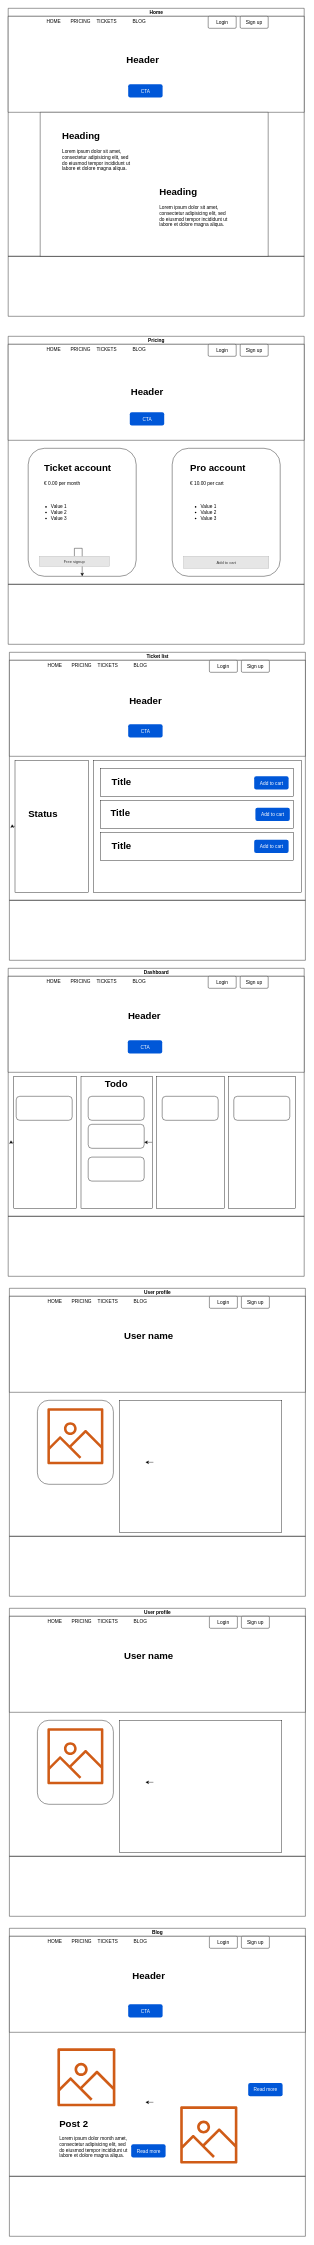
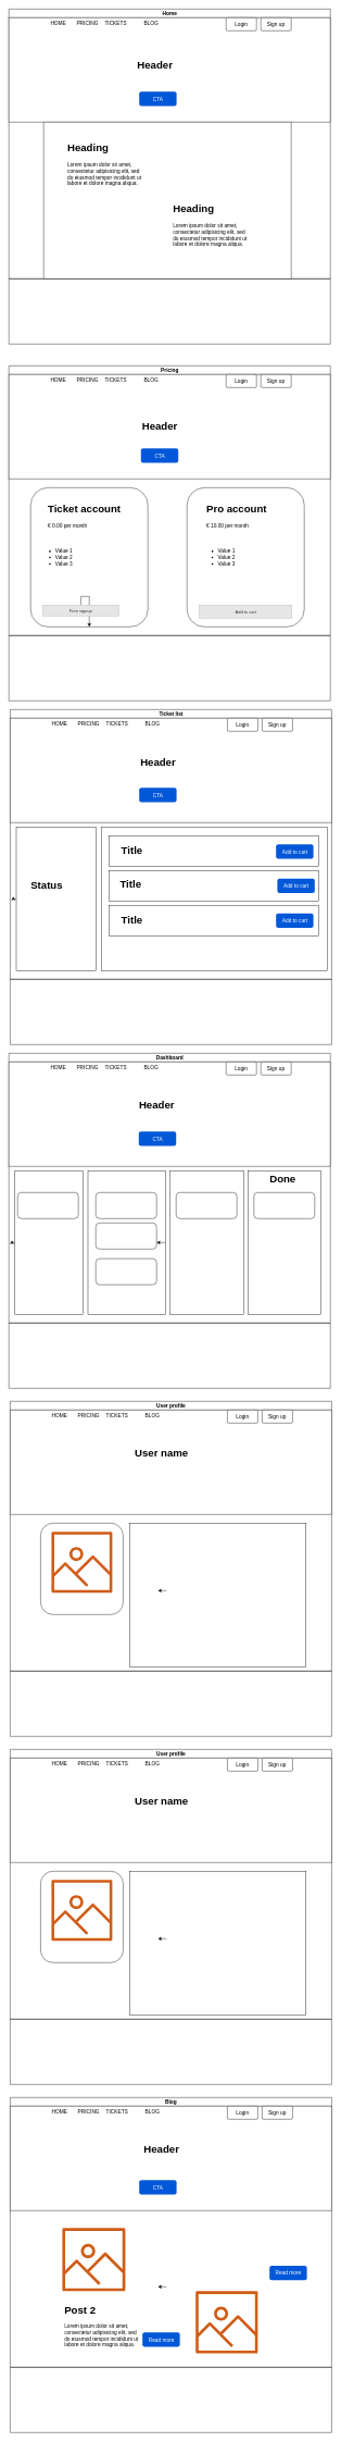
- <mxCell id="39" value="&lt;h1&gt;Pro account&lt;/h1&gt;&lt;p&gt;€ 10.00 per cart&lt;br&gt;&lt;/p&gt;" style="text;html=1;strokeColor=none;fillColor=none;spacing=5;spacingTop=-20;whiteSpace=wrap;overflow=hidden;rounded=0;" vertex="1" parent="21"><mxGeometry x="450" y="310" width="190" height="120" as="geometry" /></mxCell>
+ <mxCell id="39" value="&lt;h1&gt;Pro account&lt;/h1&gt;&lt;p&gt;€ 10.00 per month&lt;br&gt;&lt;/p&gt;" style="text;html=1;strokeColor=none;fillColor=none;spacing=5;spacingTop=-20;whiteSpace=wrap;overflow=hidden;rounded=0;" vertex="1" parent="21"><mxGeometry x="450" y="310" width="190" height="120" as="geometry" /></mxCell>
- <mxCell id="90" value="Todo" style="text;strokeColor=none;fillColor=none;html=1;fontSize=24;fontStyle=1;verticalAlign=middle;align=center;" vertex="1" parent="73"><mxGeometry x="220" y="270" width="100" height="40" as="geometry" /></mxCell>
+ <mxCell id="91" value="Done" style="text;strokeColor=none;fillColor=none;html=1;fontSize=24;fontStyle=1;verticalAlign=middle;align=center;" vertex="1" parent="73"><mxGeometry x="580" y="270" width="100" height="40" as="geometry" /></mxCell>
- <mxCell id="153" value="&lt;h1&gt;Post 2&lt;/h1&gt;&lt;p&gt;Lorem ipsum dolor month amet, consectetur adipisicing elit, sed do eiusmod tempor incididunt ut labore et dolore magna aliqua.&lt;/p&gt;" style="text;html=1;strokeColor=none;fillColor=none;spacing=5;spacingTop=-20;whiteSpace=wrap;overflow=hidden;rounded=0;" vertex="1" parent="138"><mxGeometry x="120" y="468" width="190" height="120" as="geometry" /></mxCell>
+ <mxCell id="153" value="&lt;h1&gt;Post 2&lt;/h1&gt;&lt;p&gt;Lorem ipsum dolor sit amet, consectetur adipisicing elit, sed do eiusmod tempor incididunt ut labore et dolore magna aliqua.&lt;/p&gt;" style="text;html=1;strokeColor=none;fillColor=none;spacing=5;spacingTop=-20;whiteSpace=wrap;overflow=hidden;rounded=0;" vertex="1" parent="138"><mxGeometry x="120" y="468" width="190" height="120" as="geometry" /></mxCell>
